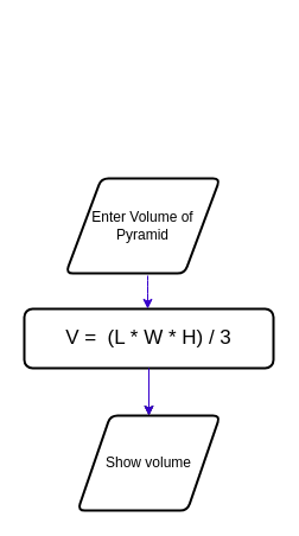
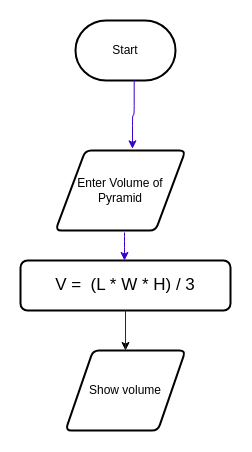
+ <mxCell id="2" value="Start" style="strokeWidth=2;html=1;shape=mxgraph.flowchart.terminator;whiteSpace=wrap;" parent="1" vertex="1"><mxGeometry x="75" y="20" width="100" height="60" as="geometry" /></mxCell>
+ <mxCell id="9" value="" style="orthogonalLoop=1;jettySize=auto;html=1;fillColor=#6a00ff;strokeColor=#3700CC;entryX=0.592;entryY=-0.021;entryDx=0;entryDy=0;edgeStyle=orthogonalEdgeStyle;entryPerimeter=0;exitX=0.587;exitY=0.997;exitDx=0;exitDy=0;exitPerimeter=0;" edge="1" parent="1" source="2" target="6"><mxGeometry width="80" relative="1" as="geometry"><mxPoint x="132" y="100" as="sourcePoint" /><mxPoint x="135" y="130" as="targetPoint" /></mxGeometry></mxCell>
- <mxCell id="7" value="" style="edgeStyle=orthogonalEdgeStyle;orthogonalLoop=1;jettySize=auto;html=1;exitX=0.5;exitY=1;exitDx=0;exitDy=0;fillColor=#6a00ff;strokeColor=#3700CC;entryX=0.5;entryY=0;entryDx=0;entryDy=0;" edge="1" parent="1" source="3" target="5"><mxGeometry width="80" relative="1" as="geometry"><mxPoint x="126" y="299" as="sourcePoint" /><mxPoint x="126" y="340" as="targetPoint" /><Array as="points" /></mxGeometry></mxCell>
+ <mxCell id="7" value="" style="edgeStyle=orthogonalEdgeStyle;orthogonalLoop=1;jettySize=auto;html=1;exitX=0.5;exitY=1;exitDx=0;exitDy=0;fillColor=#6a00ff;strokeColor=#3700CC;entryX=0.5;entryY=0;entryDx=0;entryDy=0;endArrow=none;" edge="1" parent="1" source="3" target="5"><mxGeometry width="80" relative="1" as="geometry"><mxPoint x="126" y="299" as="sourcePoint" /><mxPoint x="126" y="340" as="targetPoint" /><Array as="points" /></mxGeometry></mxCell>
